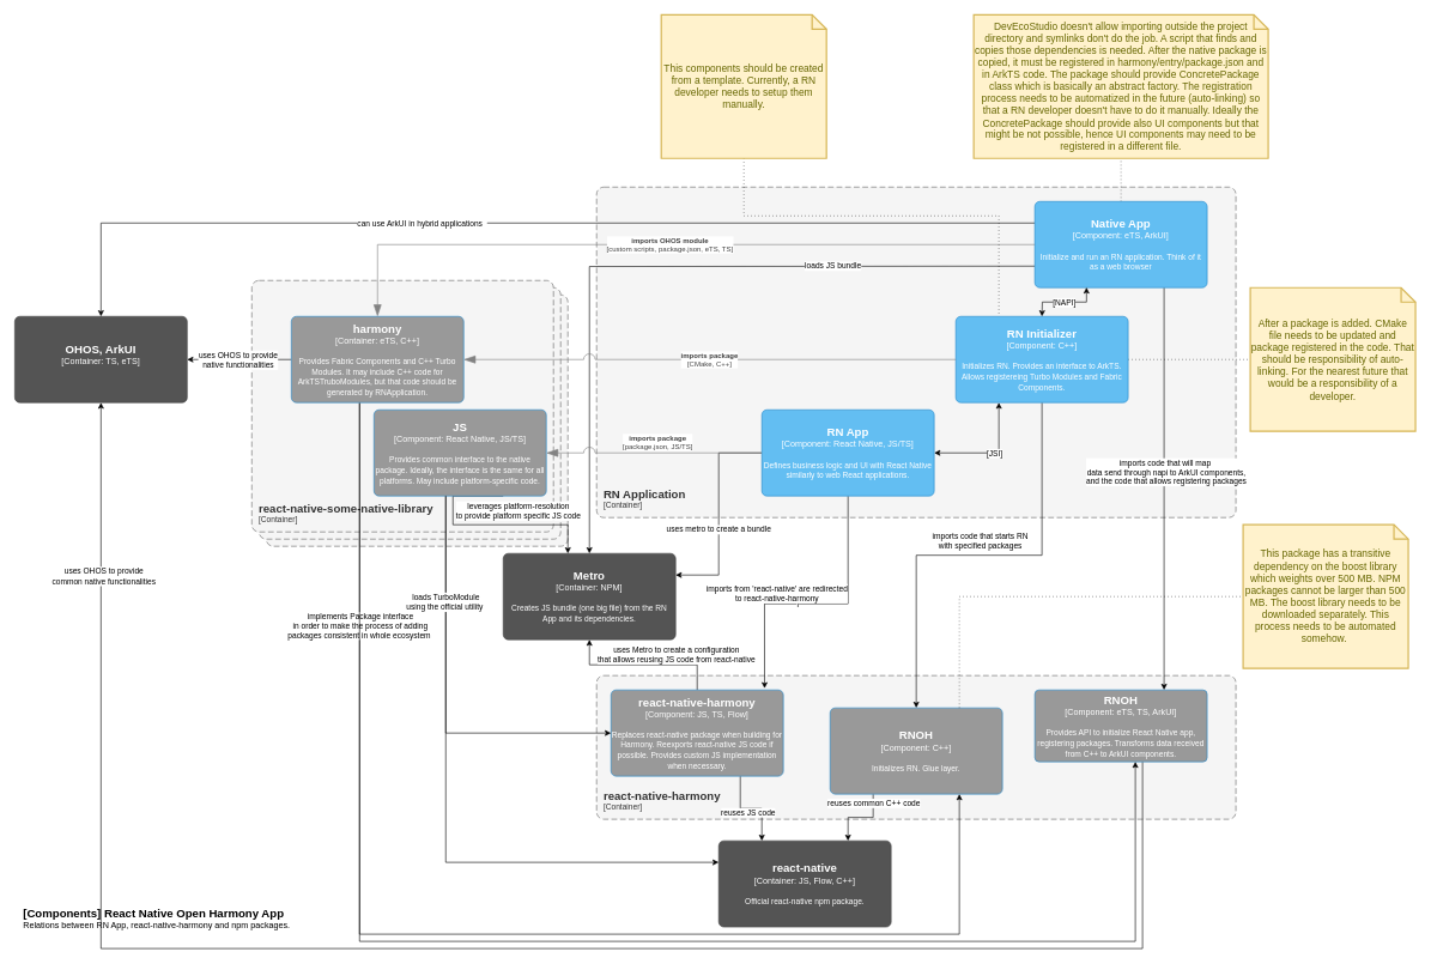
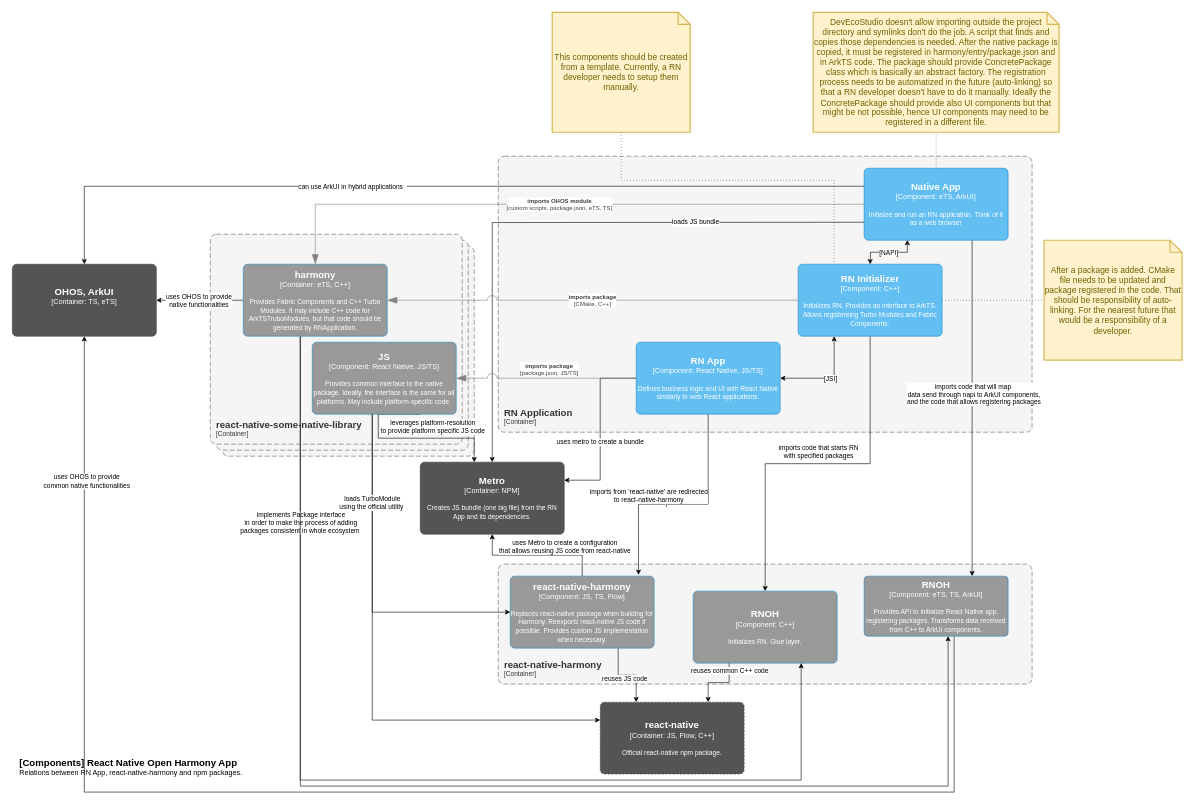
- <mxCell id="63" style="edgeStyle=orthogonalEdgeStyle;rounded=0;orthogonalLoop=1;jettySize=auto;html=1;endArrow=none;endFill=0;dashed=1;dashPattern=1 4;entryX=0;entryY=0.5;entryDx=0;entryDy=0;entryPerimeter=0;exitX=0.75;exitY=0;exitDx=0;exitDy=0;exitPerimeter=0;" edge="1" parent="1" source="34" target="62"><mxGeometry relative="1" as="geometry"><mxPoint x="1540" y="840" as="sourcePoint" /><mxPoint x="1710" y="840" as="targetPoint" /></mxGeometry></mxCell>
- <mxCell id="62" value="This package has a transitive dependency on the boost library which weights over 500 MB. NPM packages cannot be larger than 500 MB. The boost library needs to be downloaded separately. This process needs to be automated somehow.&amp;nbsp;" style="shape=note;strokeWidth=2;fontSize=14;size=20;whiteSpace=wrap;html=1;fillColor=#fff2cc;strokeColor=#d6b656;fontColor=#666600;" vertex="1" parent="1"><mxGeometry x="1730" y="730" width="230" height="200" as="geometry" /></mxCell>
- <mxCell id="57" value="&lt;font style=&quot;font-size: 16px&quot;&gt;&lt;b&gt;react-native&lt;/b&gt;&lt;/font&gt;&lt;div&gt;[Container: JS, Flow, C++]&lt;/div&gt;&lt;br&gt;&lt;div&gt;&lt;font style=&quot;font-size: 11px&quot;&gt;Official react-native npm package.&lt;/font&gt;&lt;/div&gt;" style="rounded=1;whiteSpace=wrap;html=1;labelBackgroundColor=none;fillColor=#545454;fontColor=#ffffff;align=center;arcSize=6;strokeColor=#404040;metaEdit=1;resizable=0;points=[[0.25,0,0],[0.5,0,0],[0.75,0,0],[1,0.25,0],[1,0.5,0],[1,0.75,0],[0.75,1,0],[0.5,1,0],[0.25,1,0],[0,0.75,0],[0,0.5,0],[0,0.25,0]];" vertex="1" parent="1"><mxGeometry x="1000" y="1170" width="240" height="120" as="geometry" /></mxCell>
+ <mxCell id="57" value="&lt;font style=&quot;font-size: 16px&quot;&gt;&lt;b&gt;react-native&lt;/b&gt;&lt;/font&gt;&lt;div&gt;[Container: JS, Flow, C++]&lt;/div&gt;&lt;br&gt;&lt;div&gt;&lt;font style=&quot;font-size: 11px&quot;&gt;Official react-native npm package.&lt;/font&gt;&lt;/div&gt;" style="rounded=1;whiteSpace=wrap;html=1;labelBackgroundColor=none;fillColor=#545454;fontColor=#ffffff;align=center;arcSize=6;strokeColor=#404040;metaEdit=1;resizable=0;points=[[0.25,0,0],[0.5,0,0],[0.75,0,0],[1,0.25,0],[1,0.5,0],[1,0.75,0],[0.75,1,0],[0.5,1,0],[0.25,1,0],[0,0.75,0],[0,0.5,0],[0,0.25,0]];dashed=1;" vertex="1" parent="1"><mxGeometry x="1000" y="1170" width="240" height="120" as="geometry" /></mxCell>
